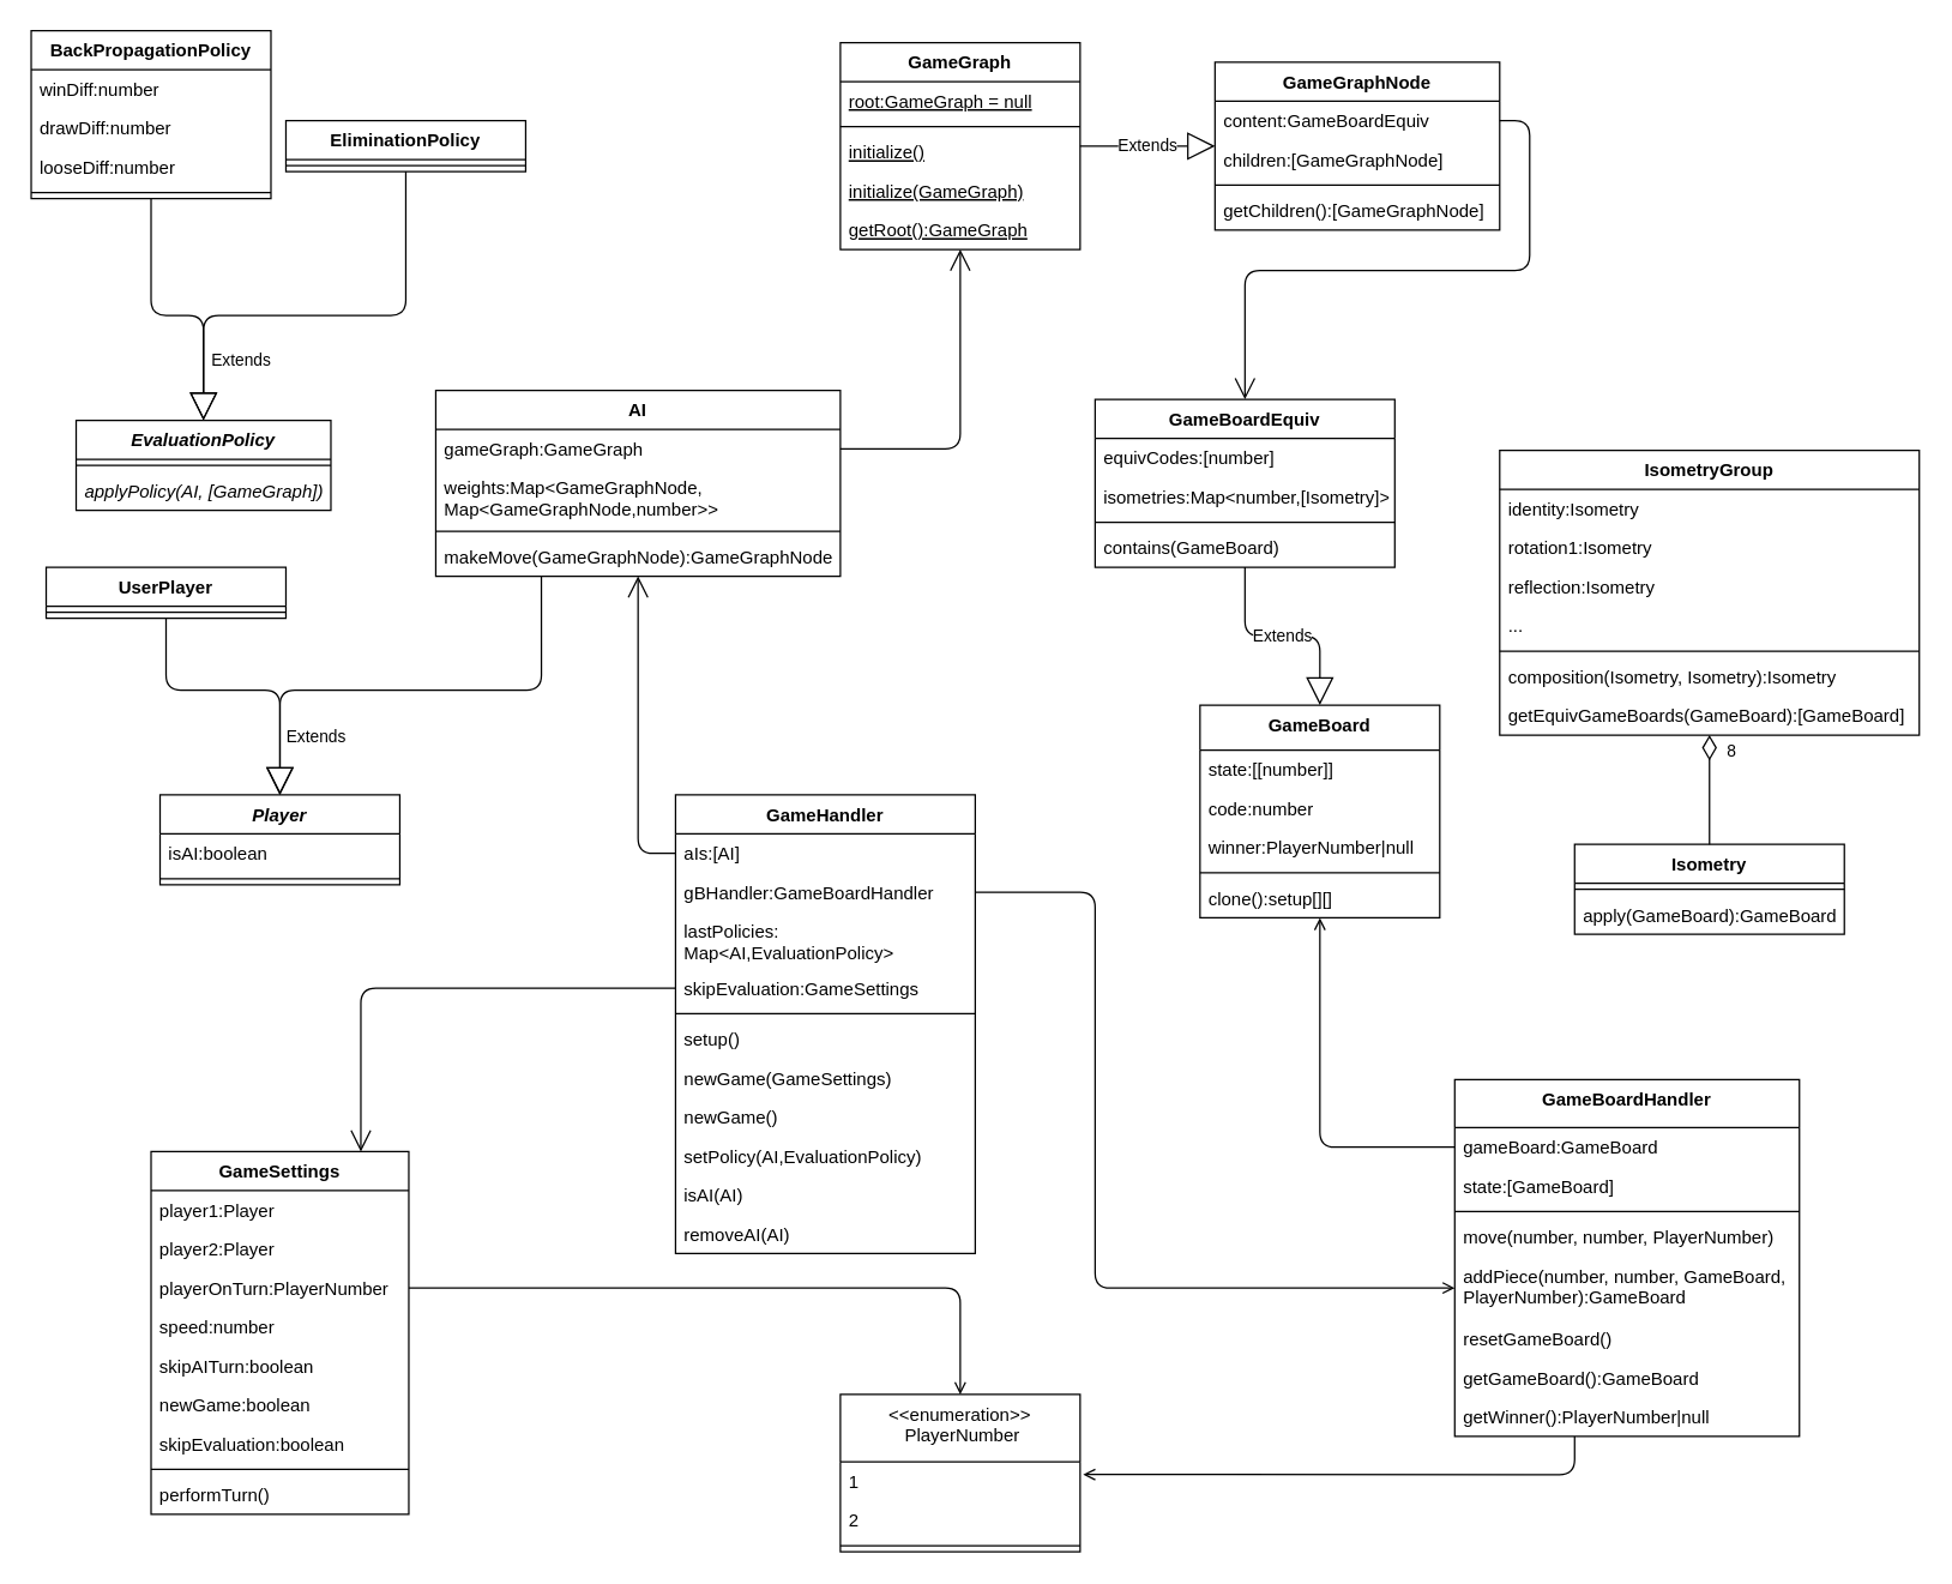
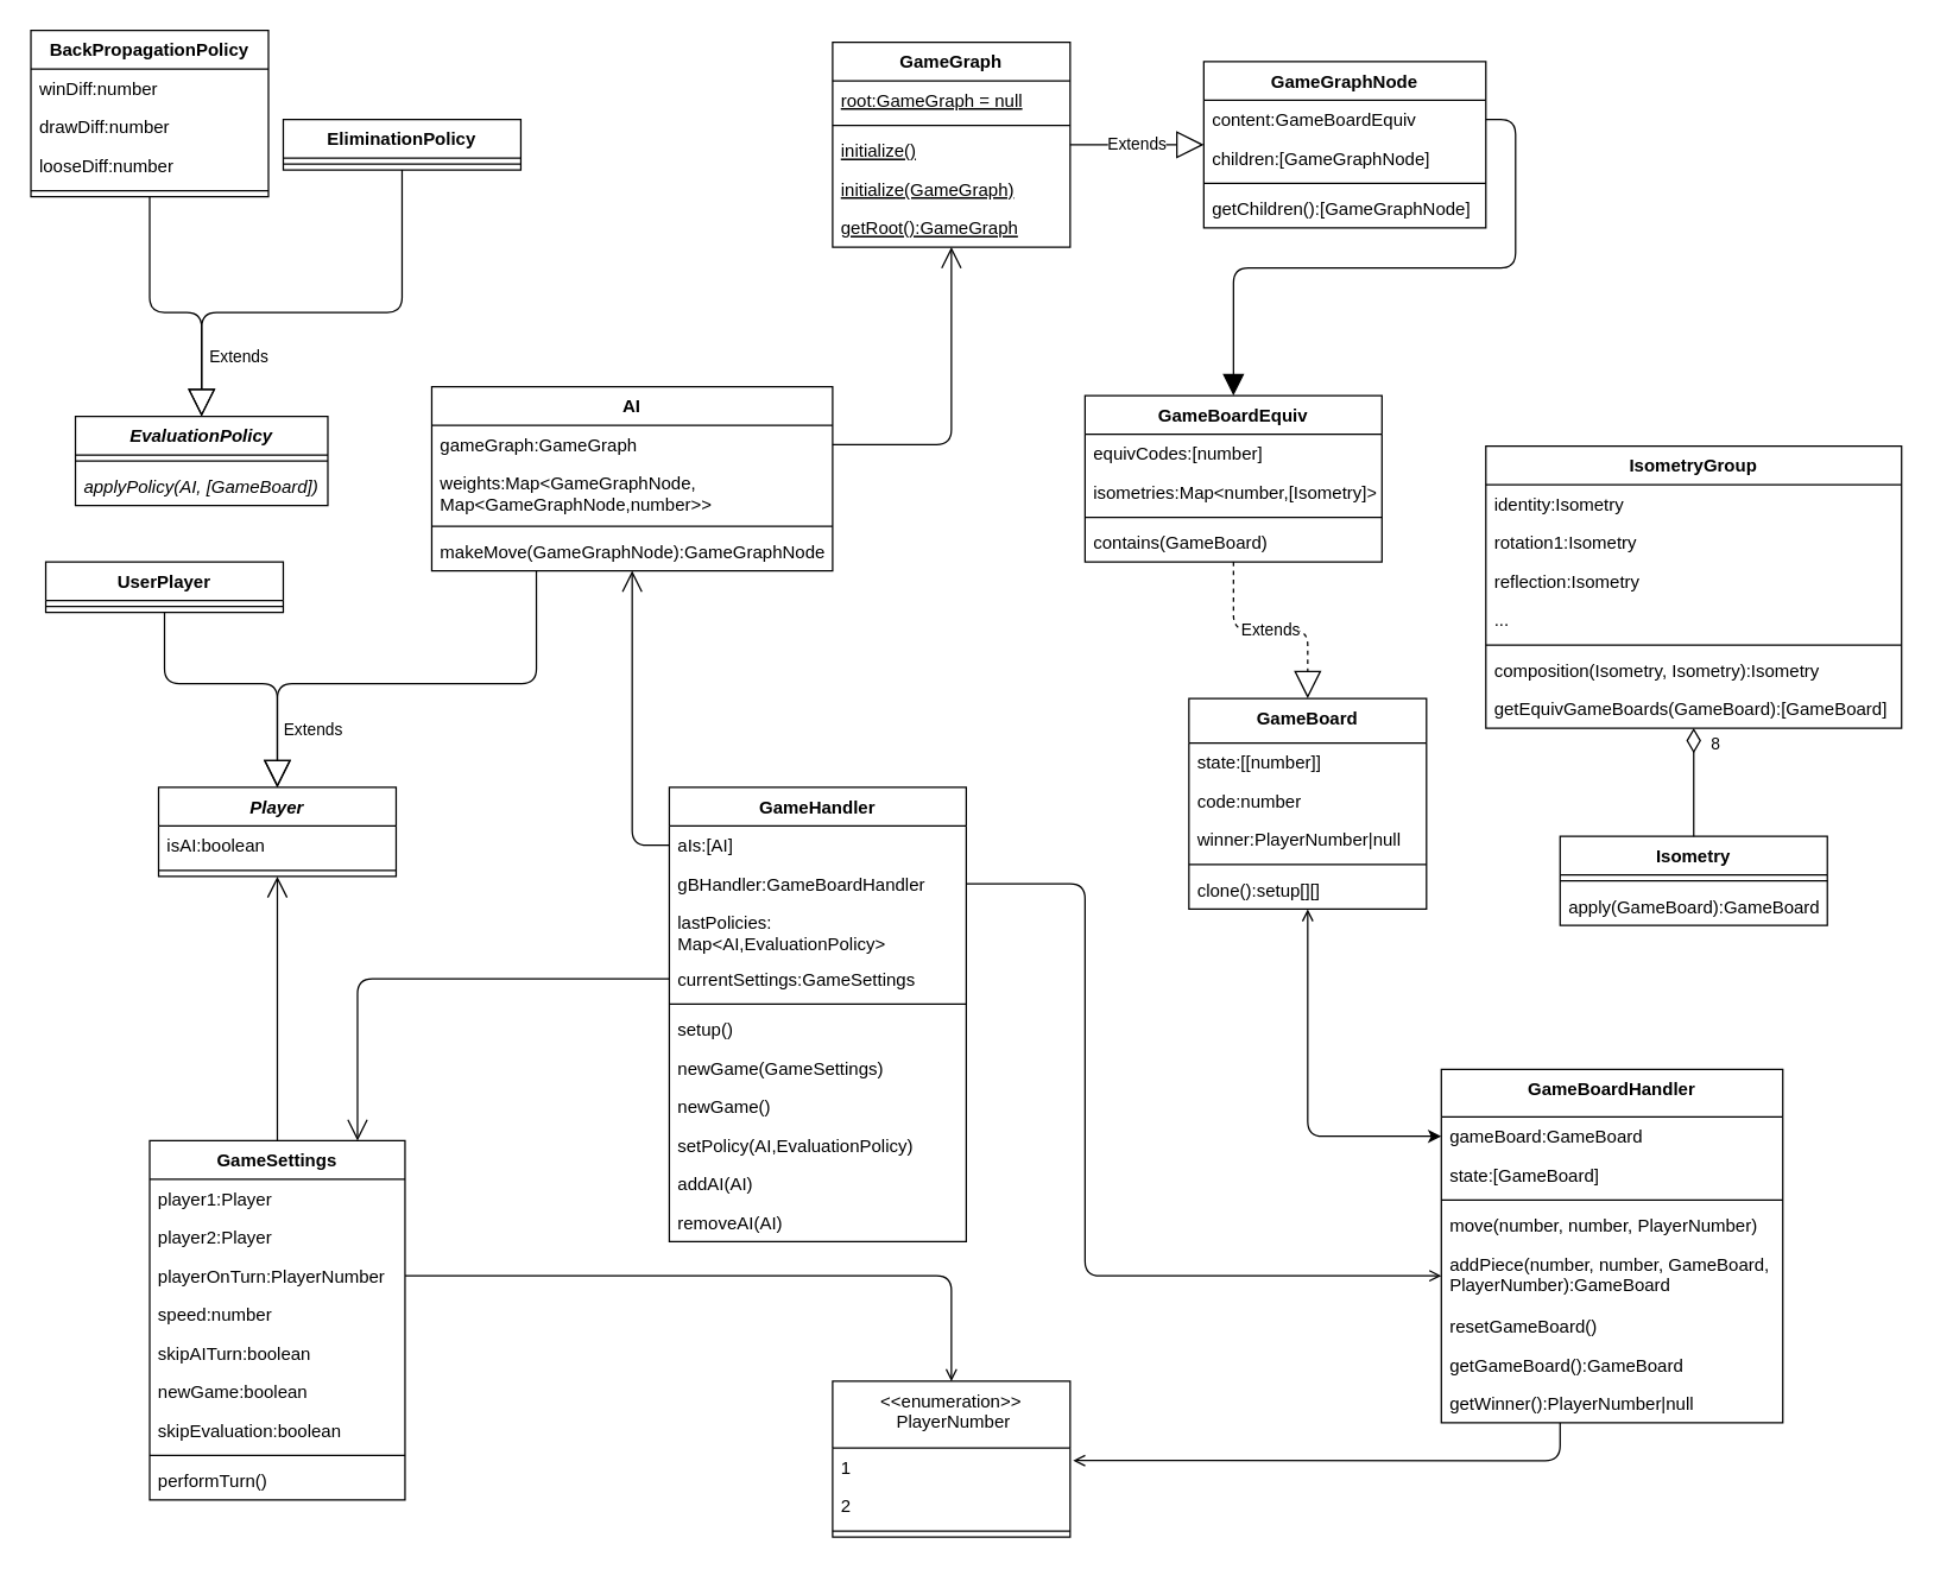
- <mxCell id="47" value="" style="endArrow=open;endFill=1;endSize=12;html=1;exitX=1;exitY=0.5;exitDx=0;exitDy=0;edgeStyle=orthogonalEdgeStyle;" parent="1" source="25" target="29" edge="1"><mxGeometry width="160" relative="1" as="geometry"><mxPoint x="510" y="360" as="sourcePoint" /><mxPoint x="670" y="360" as="targetPoint" /><Array as="points"><mxPoint x="1020" y="80" /><mxPoint x="1020" y="180" /><mxPoint x="830" y="180" /></Array></mxGeometry></mxCell>
+ <mxCell id="47" value="" style="endArrow=block;endFill=1;endSize=12;html=1;exitX=1;exitY=0.5;exitDx=0;exitDy=0;edgeStyle=orthogonalEdgeStyle;" parent="1" source="25" target="29" edge="1"><mxGeometry width="160" relative="1" as="geometry"><mxPoint x="510" y="360" as="sourcePoint" /><mxPoint x="670" y="360" as="targetPoint" /><Array as="points"><mxPoint x="1020" y="80" /><mxPoint x="1020" y="180" /><mxPoint x="830" y="180" /></Array></mxGeometry></mxCell>
- <mxCell id="63" value="applyPolicy(AI, [GameGraph])" style="text;strokeColor=none;fillColor=none;align=left;verticalAlign=top;spacingLeft=4;spacingRight=4;overflow=hidden;rotatable=0;points=[[0,0.5],[1,0.5]];portConstraint=eastwest;fontStyle=2" parent="61" vertex="1"><mxGeometry y="34" width="170" height="26" as="geometry" /></mxCell>
+ <mxCell id="63" value="applyPolicy(AI, [GameBoard])" style="text;strokeColor=none;fillColor=none;align=left;verticalAlign=top;spacingLeft=4;spacingRight=4;overflow=hidden;rotatable=0;points=[[0,0.5],[1,0.5]];portConstraint=eastwest;fontStyle=2" parent="61" vertex="1"><mxGeometry y="34" width="170" height="26" as="geometry" /></mxCell>
- <mxCell id="34" value="Extends" style="endArrow=block;endSize=16;endFill=0;html=1;edgeStyle=orthogonalEdgeStyle;" parent="1" source="29" target="2" edge="1"><mxGeometry width="160" relative="1" as="geometry"><mxPoint x="590" y="450" as="sourcePoint" /><mxPoint x="750" y="450" as="targetPoint" /></mxGeometry></mxCell>
+ <mxCell id="34" value="Extends" style="endArrow=block;endSize=16;endFill=0;html=1;edgeStyle=orthogonalEdgeStyle;dashed=1;" parent="1" source="29" target="2" edge="1"><mxGeometry width="160" relative="1" as="geometry"><mxPoint x="590" y="450" as="sourcePoint" /><mxPoint x="750" y="450" as="targetPoint" /></mxGeometry></mxCell>
- <mxCell id="95" value="skipEvaluation:GameSettings" style="text;strokeColor=none;fillColor=none;align=left;verticalAlign=top;spacingLeft=4;spacingRight=4;overflow=hidden;rotatable=0;points=[[0,0.5],[1,0.5]];portConstraint=eastwest;" parent="91" vertex="1"><mxGeometry y="116" width="200" height="26" as="geometry" /></mxCell>
+ <mxCell id="95" value="currentSettings:GameSettings" style="text;strokeColor=none;fillColor=none;align=left;verticalAlign=top;spacingLeft=4;spacingRight=4;overflow=hidden;rotatable=0;points=[[0,0.5],[1,0.5]];portConstraint=eastwest;" parent="91" vertex="1"><mxGeometry y="116" width="200" height="26" as="geometry" /></mxCell>
+ <mxCell id="88" value="" style="endArrow=open;endFill=1;endSize=12;html=1;" parent="1" source="73" target="83" edge="1"><mxGeometry width="160" relative="1" as="geometry"><mxPoint x="330" y="680" as="sourcePoint" /><mxPoint x="490" y="680" as="targetPoint" /></mxGeometry></mxCell>
- <mxCell id="22" value="" style="endArrow=none;html=1;entryX=0;entryY=0.5;entryDx=0;entryDy=0;startArrow=open;startFill=0;edgeStyle=orthogonalEdgeStyle;" parent="1" source="2" target="10" edge="1"><mxGeometry width="50" height="50" relative="1" as="geometry"><mxPoint x="600" y="620" as="sourcePoint" /><mxPoint x="650" y="570" as="targetPoint" /></mxGeometry></mxCell>
+ <mxCell id="22" value="" style="endArrow=classic;html=1;entryX=0;entryY=0.5;entryDx=0;entryDy=0;startArrow=open;startFill=0;edgeStyle=orthogonalEdgeStyle;" parent="1" source="2" target="10" edge="1"><mxGeometry width="50" height="50" relative="1" as="geometry"><mxPoint x="600" y="620" as="sourcePoint" /><mxPoint x="650" y="570" as="targetPoint" /></mxGeometry></mxCell>
- <mxCell id="101" value="isAI(AI)" style="text;strokeColor=none;fillColor=none;align=left;verticalAlign=top;spacingLeft=4;spacingRight=4;overflow=hidden;rotatable=0;points=[[0,0.5],[1,0.5]];portConstraint=eastwest;" parent="91" vertex="1"><mxGeometry y="254" width="200" height="26" as="geometry" /></mxCell>
+ <mxCell id="101" value="addAI(AI)" style="text;strokeColor=none;fillColor=none;align=left;verticalAlign=top;spacingLeft=4;spacingRight=4;overflow=hidden;rotatable=0;points=[[0,0.5],[1,0.5]];portConstraint=eastwest;" parent="91" vertex="1"><mxGeometry y="254" width="200" height="26" as="geometry" /></mxCell>
